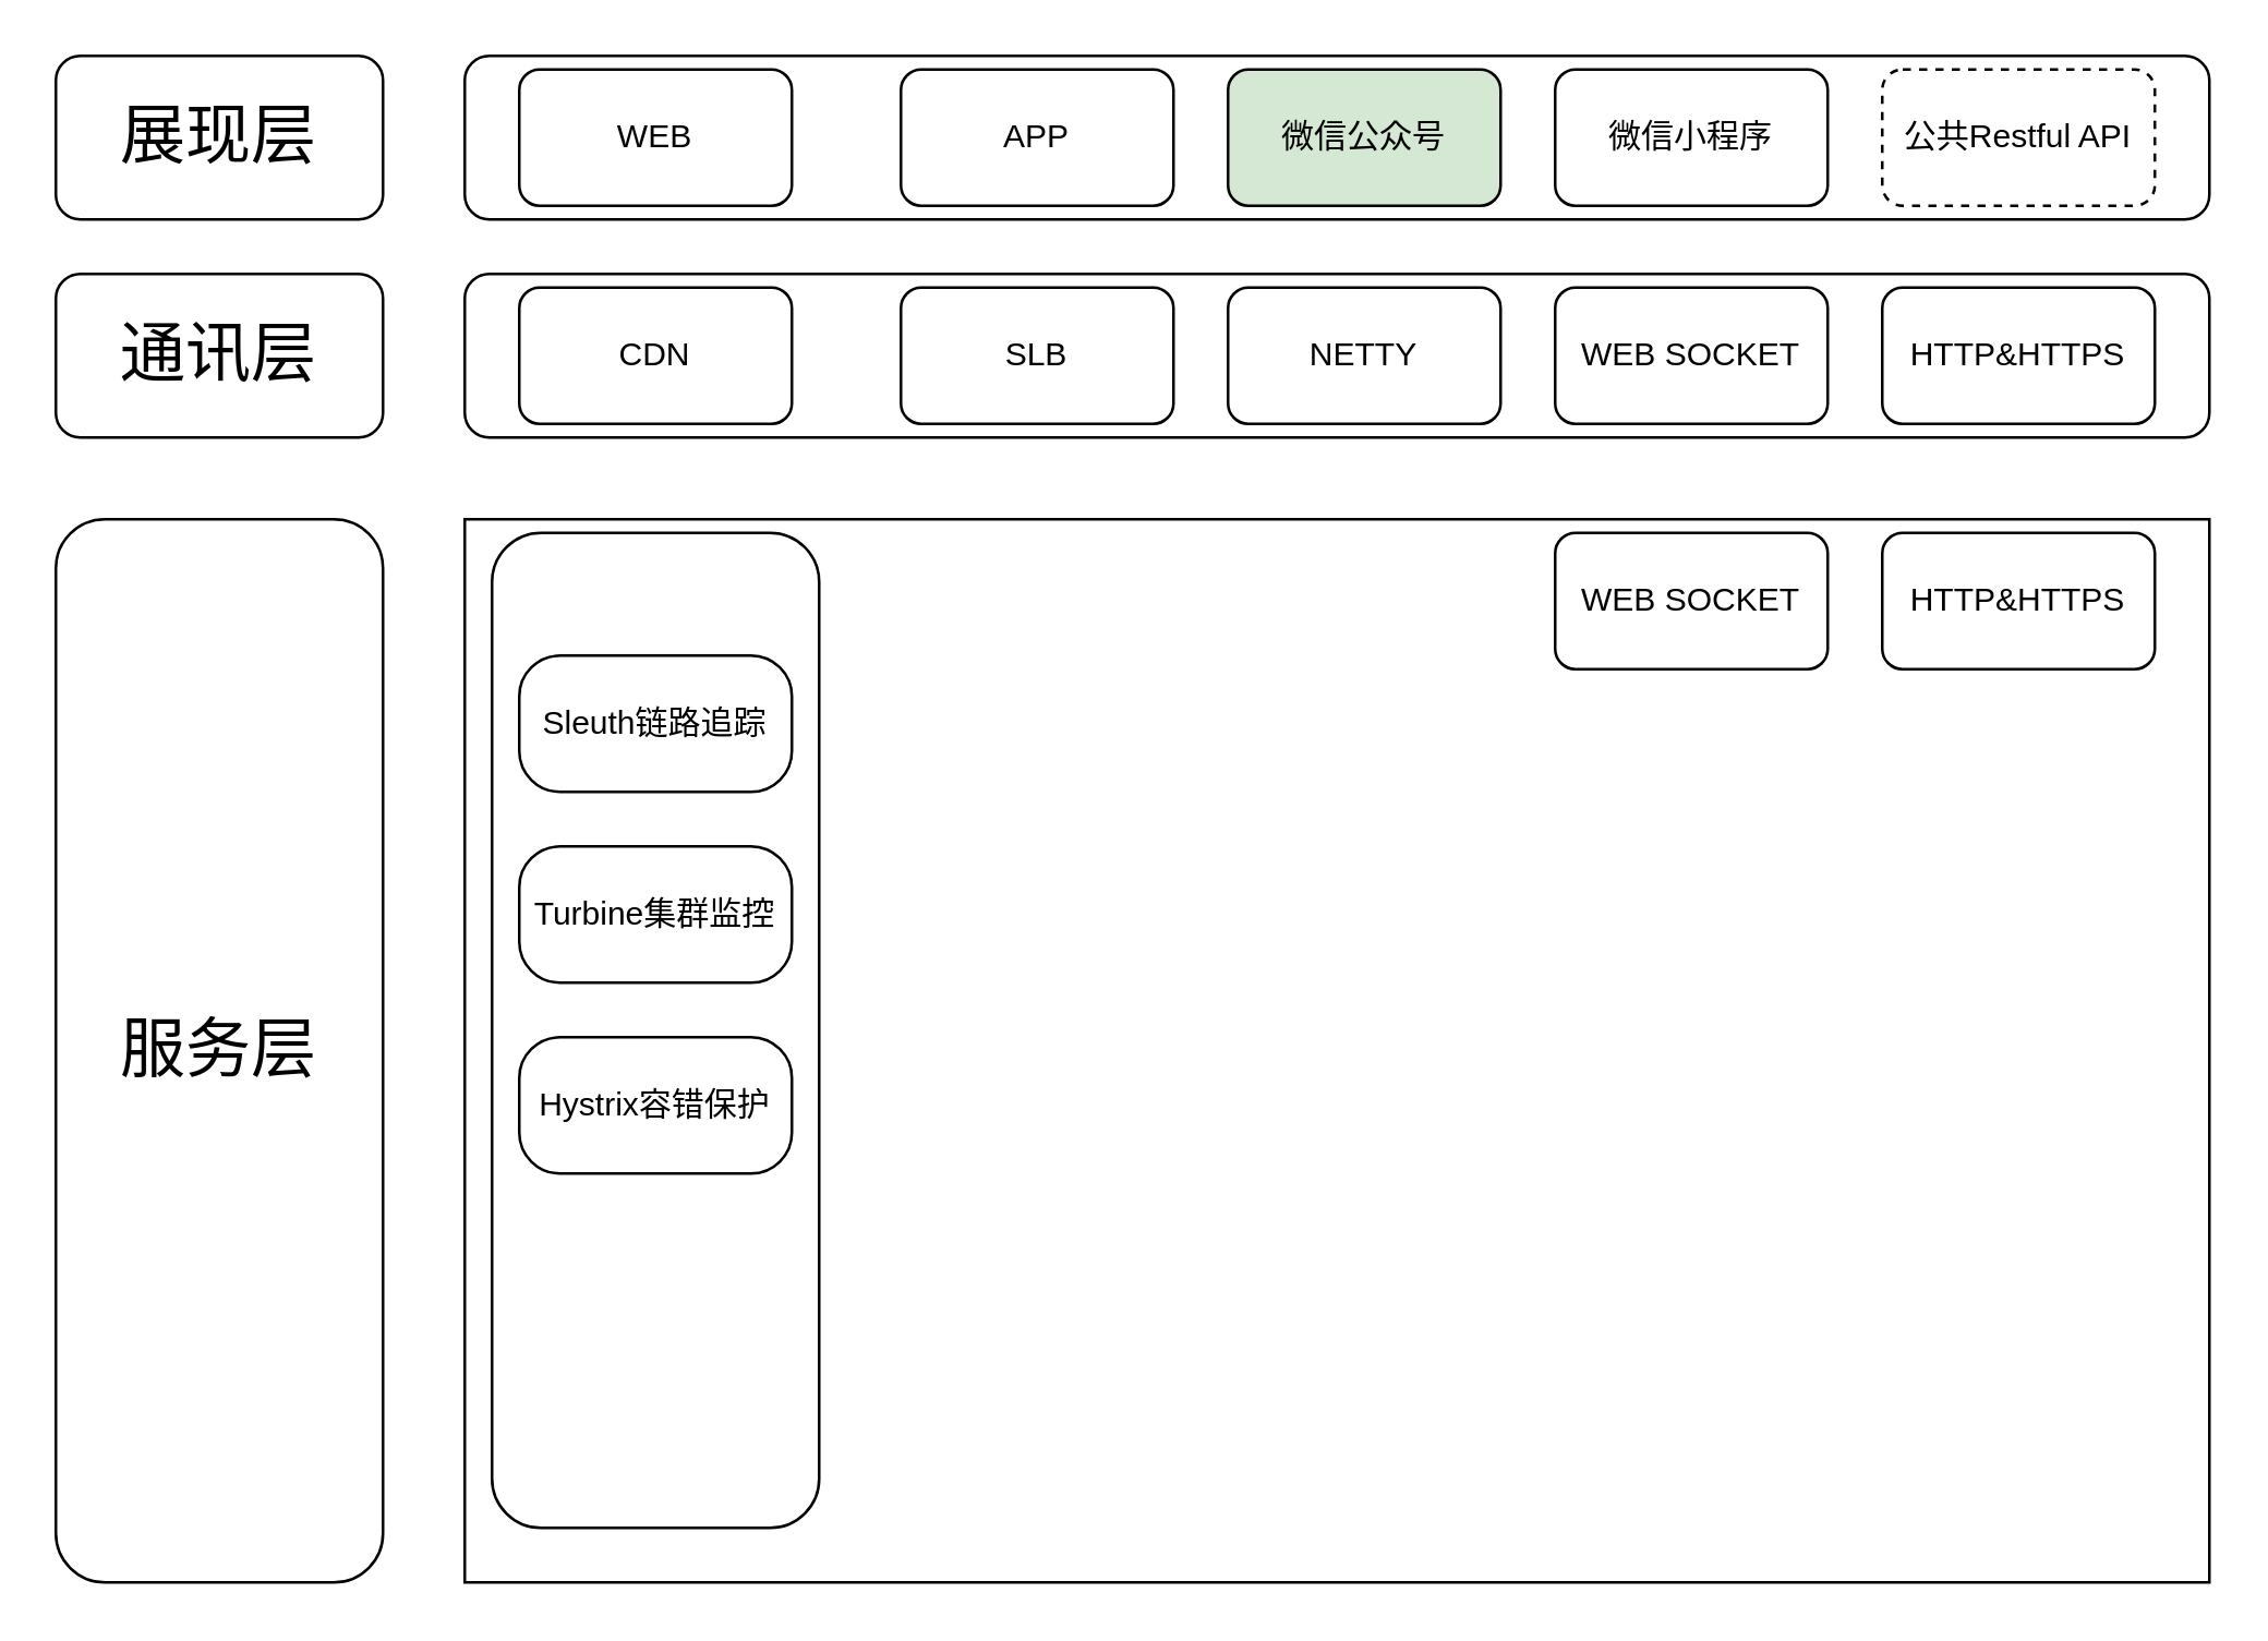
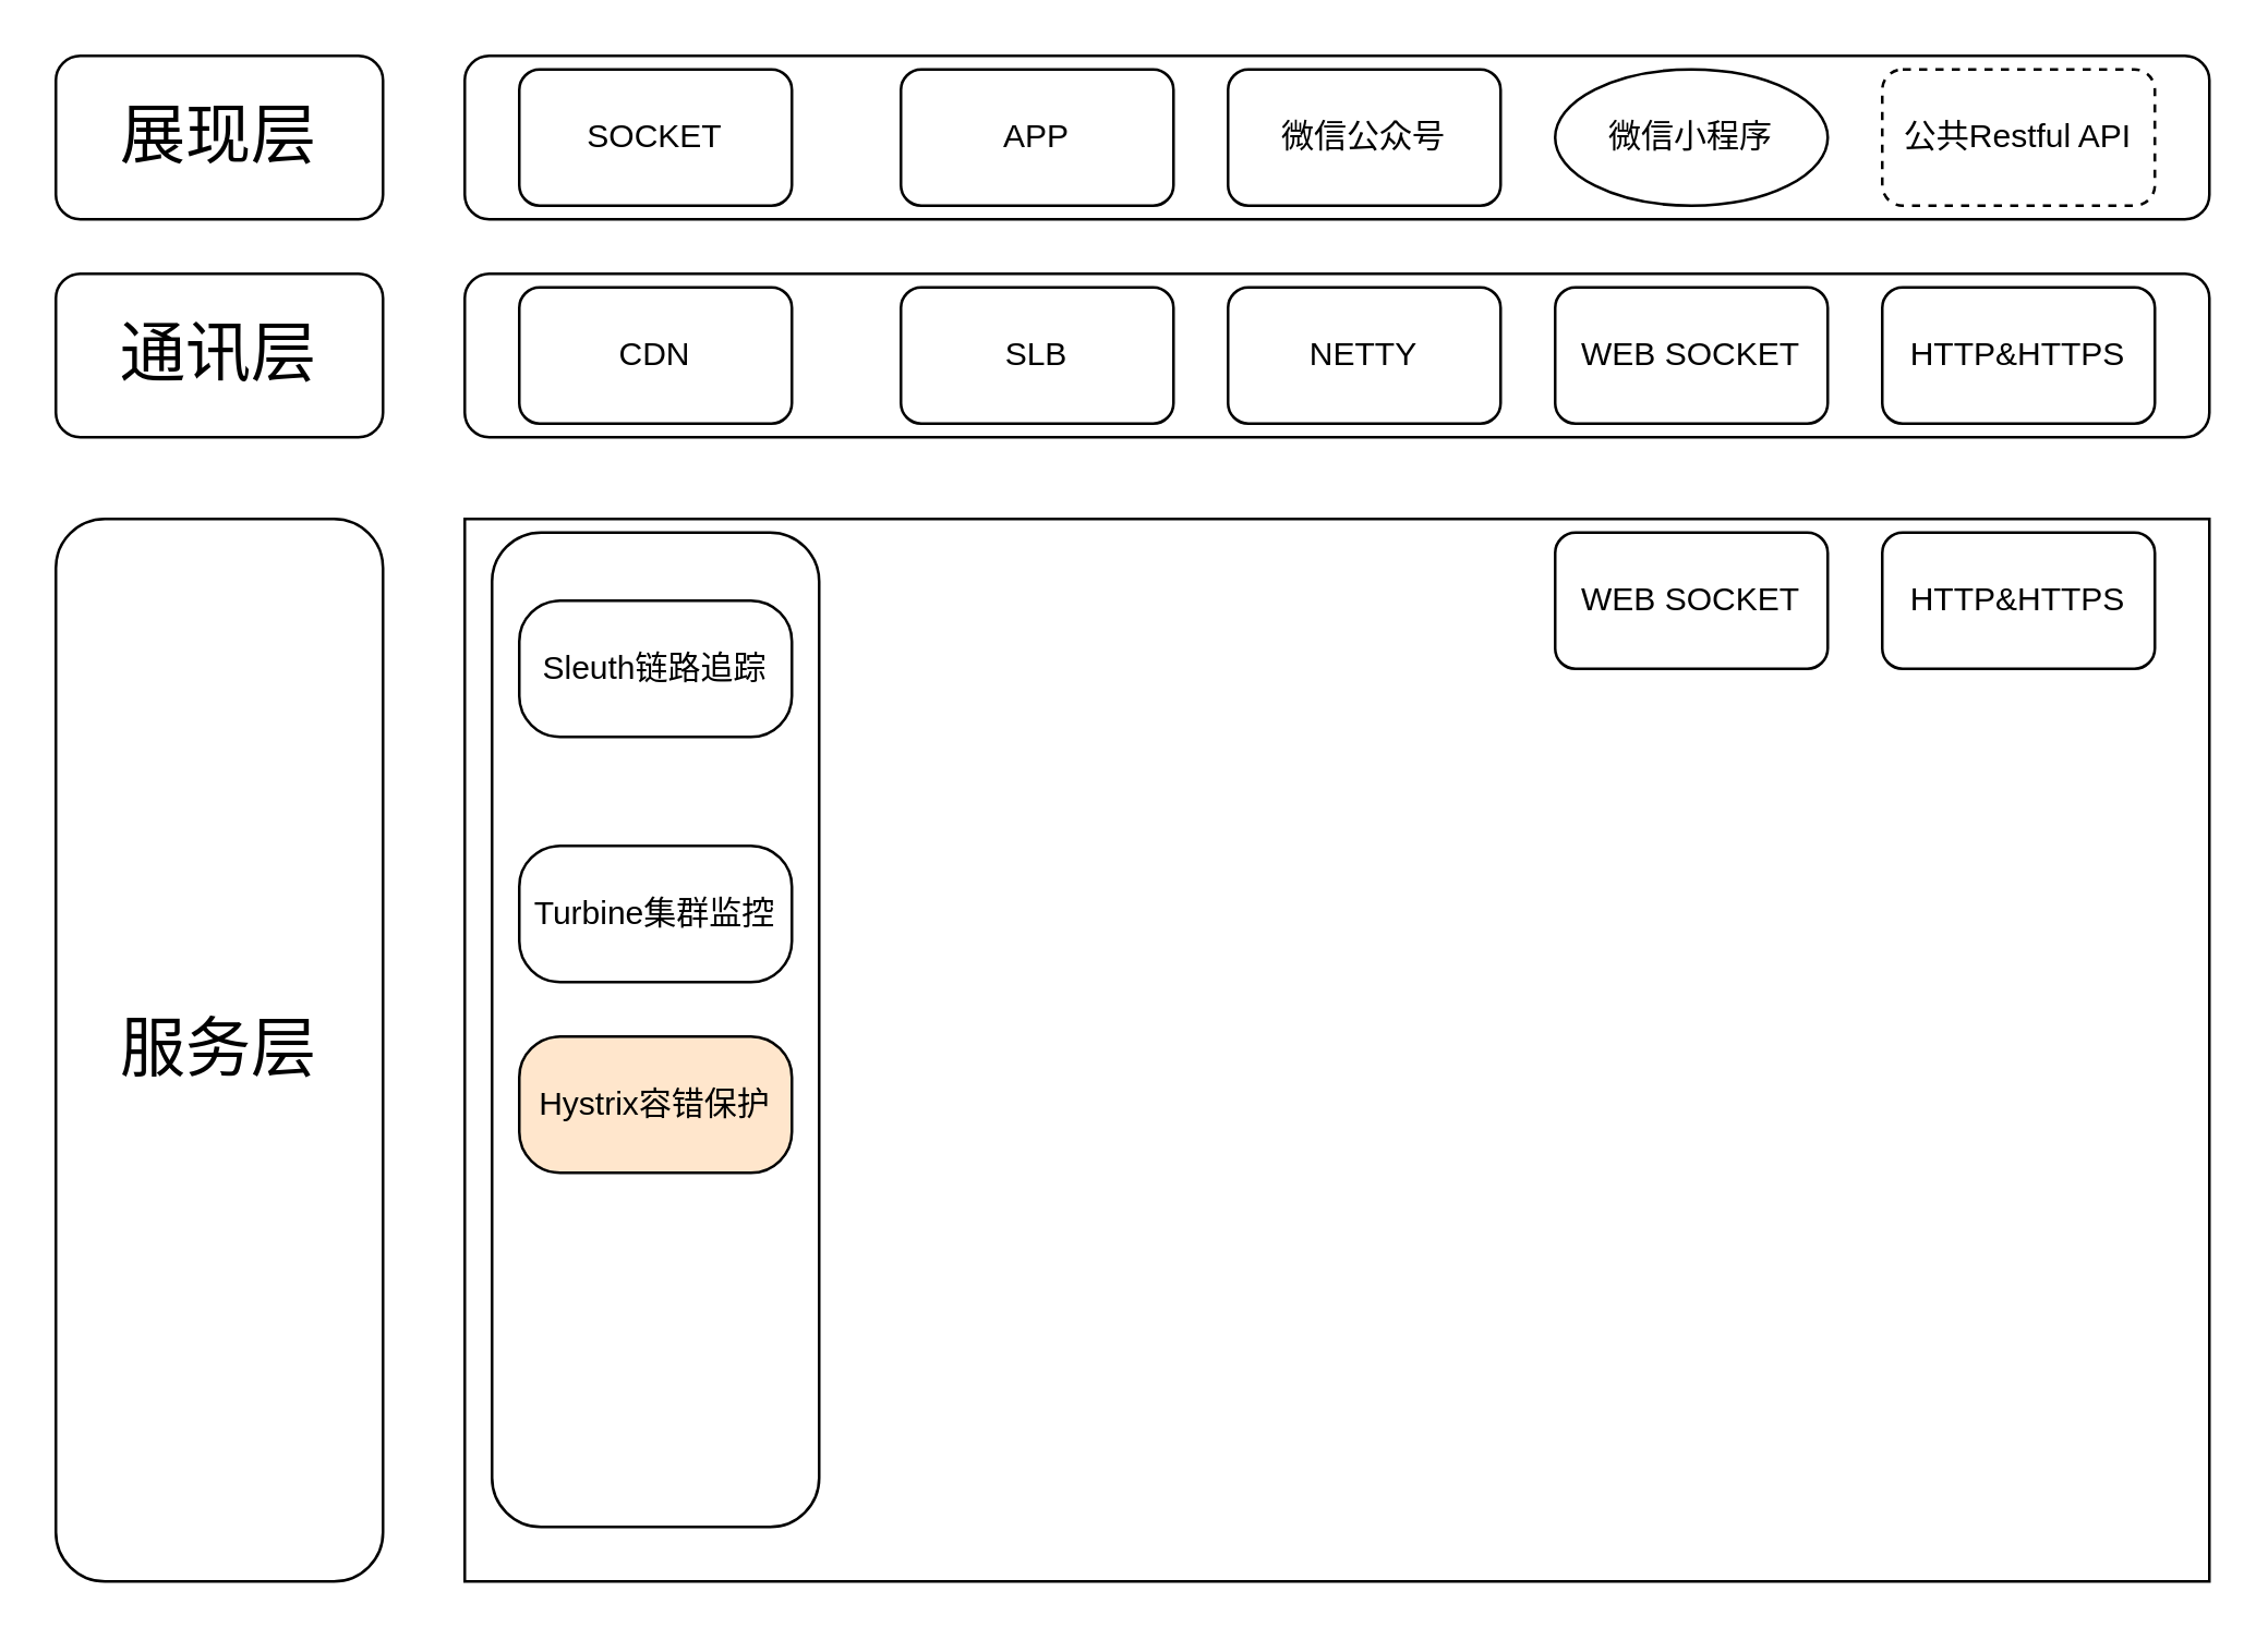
- <mxCell id="4" value="WEB" style="rounded=1;whiteSpace=wrap;html=1;" vertex="1" parent="1"><mxGeometry x="190" y="25" width="100" height="50" as="geometry" /></mxCell>
+ <mxCell id="4" value="SOCKET" style="rounded=1;whiteSpace=wrap;html=1;" vertex="1" parent="1"><mxGeometry x="190" y="25" width="100" height="50" as="geometry" /></mxCell>
- <mxCell id="8" value="微信公众号" style="rounded=1;whiteSpace=wrap;html=1;fillColor=#d5e8d4;" vertex="1" parent="1"><mxGeometry x="450" y="25" width="100" height="50" as="geometry" /></mxCell>
+ <mxCell id="8" value="微信公众号" style="rounded=1;whiteSpace=wrap;html=1;" vertex="1" parent="1"><mxGeometry x="450" y="25" width="100" height="50" as="geometry" /></mxCell>
- <mxCell id="6" value="微信小程序" style="rounded=1;whiteSpace=wrap;html=1;" vertex="1" parent="1"><mxGeometry x="570" y="25" width="100" height="50" as="geometry" /></mxCell>
+ <mxCell id="6" value="微信小程序" style="ellipse;whiteSpace=wrap;html=1;" vertex="1" parent="1"><mxGeometry x="570" y="25" width="100" height="50" as="geometry" /></mxCell>
- <mxCell id="23" value="Sleuth链路追踪" style="rounded=1;whiteSpace=wrap;html=1;arcSize=30;" vertex="1" parent="1"><mxGeometry x="190" y="240" width="100" height="50" as="geometry" /></mxCell>
+ <mxCell id="23" value="Sleuth链路追踪" style="rounded=1;whiteSpace=wrap;html=1;arcSize=30;" vertex="1" parent="1"><mxGeometry x="190" y="220" width="100" height="50" as="geometry" /></mxCell>
- <mxCell id="22" value="Hystrix容错保护" style="rounded=1;whiteSpace=wrap;html=1;arcSize=30;" vertex="1" parent="1"><mxGeometry x="190" y="380" width="100" height="50" as="geometry" /></mxCell>
+ <mxCell id="22" value="Hystrix容错保护" style="rounded=1;whiteSpace=wrap;html=1;arcSize=30;fillColor=#ffe6cc;" vertex="1" parent="1"><mxGeometry x="190" y="380" width="100" height="50" as="geometry" /></mxCell>
